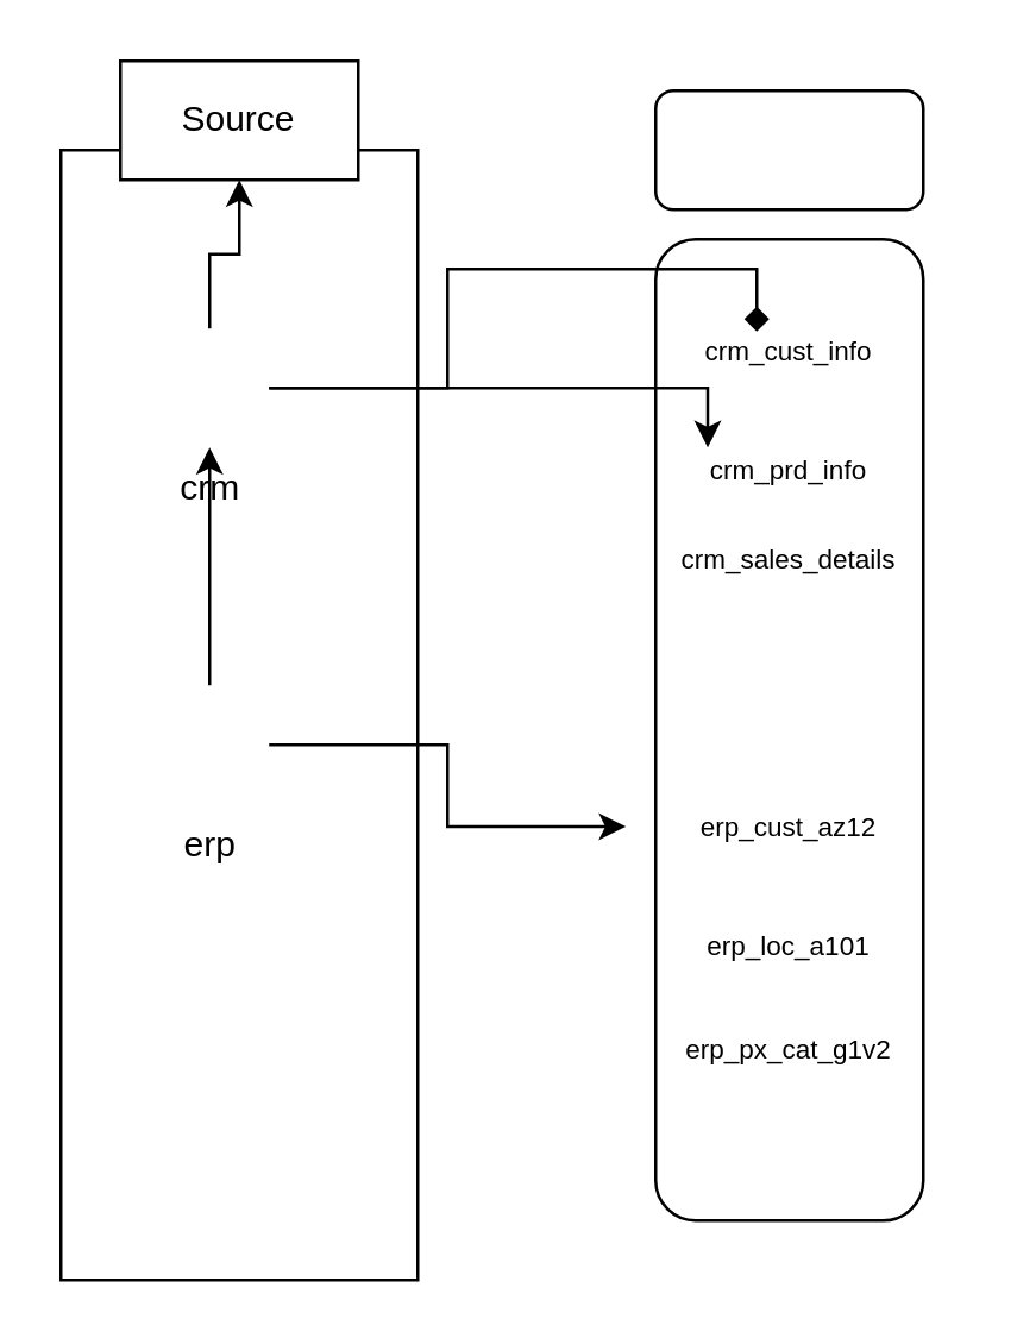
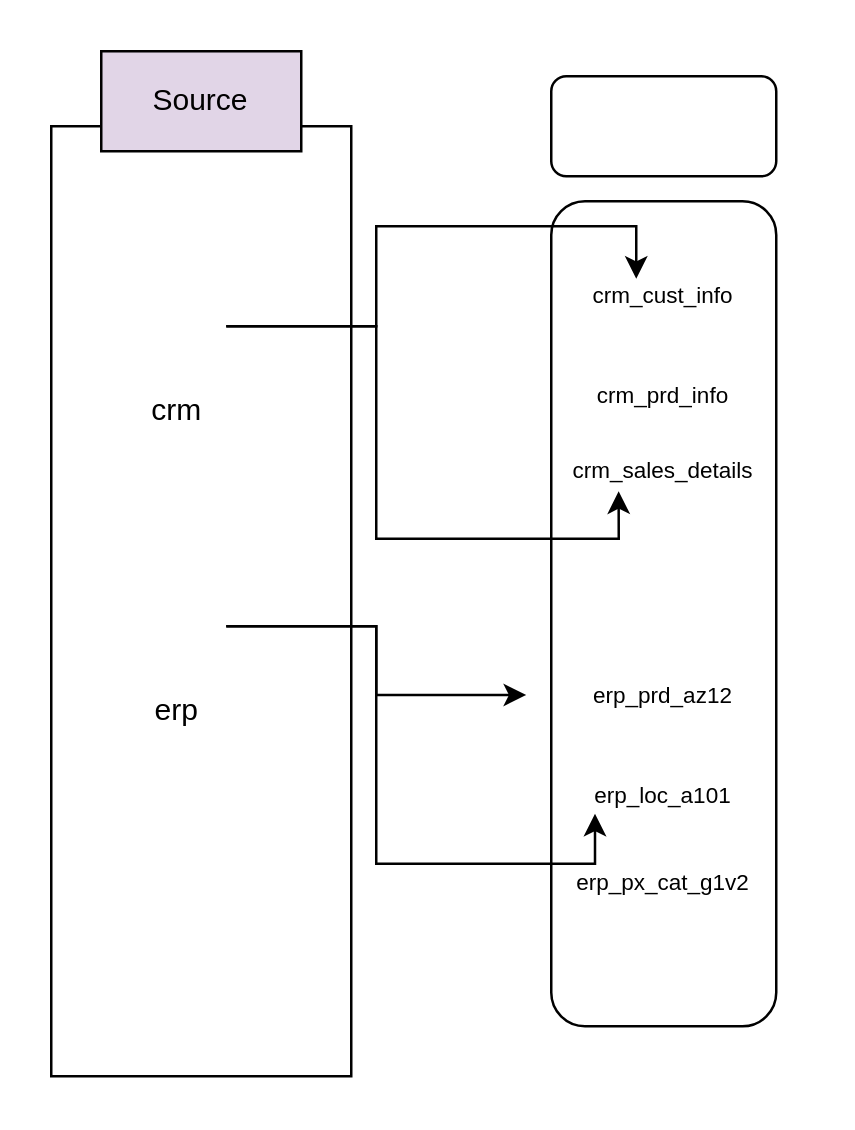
- <mxCell id="3" value="Source" style="rounded=0;whiteSpace=wrap;html=1;" parent="1" vertex="1"><mxGeometry x="40" y="20" width="80" height="40" as="geometry" /></mxCell>
+ <mxCell id="3" value="Source" style="rounded=0;whiteSpace=wrap;html=1;fillColor=#e1d5e7;" parent="1" vertex="1"><mxGeometry x="40" y="20" width="80" height="40" as="geometry" /></mxCell>
- <mxCell id="6" style="edgeStyle=orthogonalEdgeStyle;rounded=0;orthogonalLoop=1;jettySize=auto;html=1;" parent="1" source="7" target="3" edge="1"><mxGeometry relative="1" as="geometry" /></mxCell>
+ <mxCell id="6" style="edgeStyle=orthogonalEdgeStyle;rounded=0;orthogonalLoop=1;jettySize=auto;html=1;entryX=0.336;entryY=1.067;entryDx=0;entryDy=0;entryPerimeter=0;" parent="1" source="7" target="13" edge="1"><mxGeometry relative="1" as="geometry" /></mxCell>
- <mxCell id="4" style="edgeStyle=orthogonalEdgeStyle;rounded=0;orthogonalLoop=1;jettySize=auto;html=1;entryX=0.4;entryY=0.067;entryDx=0;entryDy=0;entryPerimeter=0;endArrow=diamond;" parent="1" source="7" target="12" edge="1"><mxGeometry relative="1" as="geometry" /></mxCell>
+ <mxCell id="4" style="edgeStyle=orthogonalEdgeStyle;rounded=0;orthogonalLoop=1;jettySize=auto;html=1;entryX=0.4;entryY=0.067;entryDx=0;entryDy=0;entryPerimeter=0;" parent="1" source="7" target="12" edge="1"><mxGeometry relative="1" as="geometry" /></mxCell>
- <mxCell id="5" style="edgeStyle=orthogonalEdgeStyle;rounded=0;orthogonalLoop=1;jettySize=auto;html=1;entryX=0.25;entryY=0;entryDx=0;entryDy=0;" parent="1" source="7" target="14" edge="1"><mxGeometry relative="1" as="geometry" /></mxCell>
- <mxCell id="18" style="edgeStyle=orthogonalEdgeStyle;rounded=0;orthogonalLoop=1;jettySize=auto;html=1;" parent="1" source="9" target="7" edge="1"><mxGeometry relative="1" as="geometry" /></mxCell>
+ <mxCell id="18" style="edgeStyle=orthogonalEdgeStyle;rounded=0;orthogonalLoop=1;jettySize=auto;html=1;entryX=0.25;entryY=1;entryDx=0;entryDy=0;" parent="1" source="9" target="17" edge="1"><mxGeometry relative="1" as="geometry" /></mxCell>
- <mxCell id="15" value="erp_cust_az12" style="text;html=1;align=center;verticalAlign=middle;whiteSpace=wrap;rounded=0;fontSize=9;" parent="1" vertex="1"><mxGeometry x="210" y="270" width="110" height="15" as="geometry" /></mxCell>
+ <mxCell id="15" value="erp_prd_az12" style="text;html=1;align=center;verticalAlign=middle;whiteSpace=wrap;rounded=0;fontSize=9;" parent="1" vertex="1"><mxGeometry x="210" y="270" width="110" height="15" as="geometry" /></mxCell>
